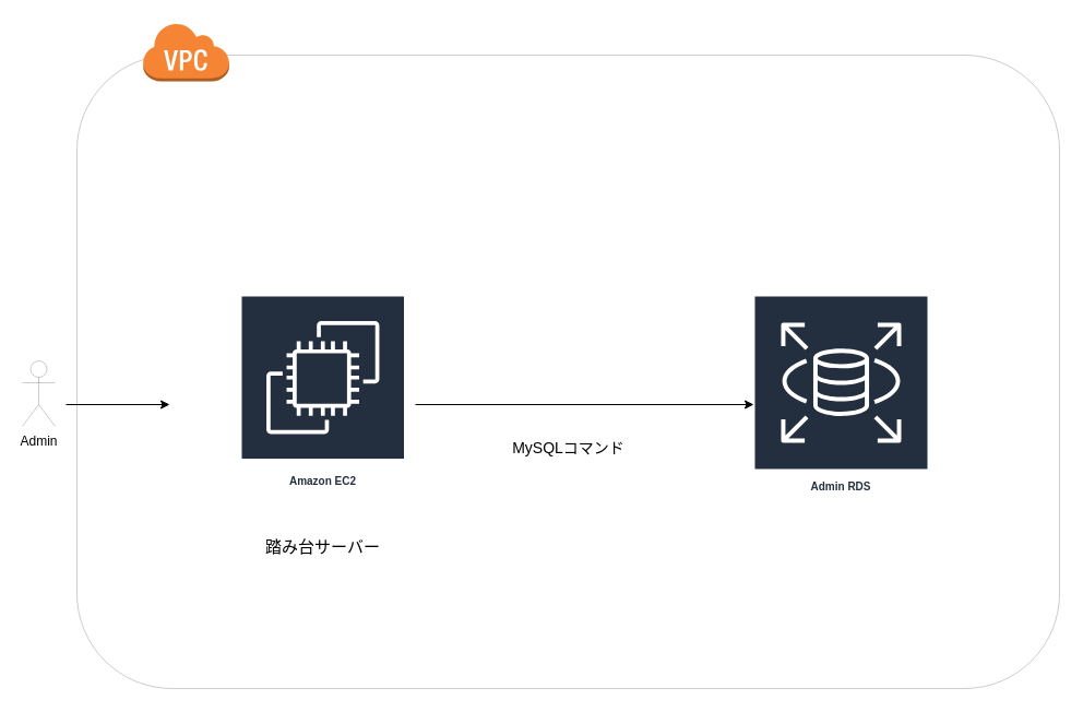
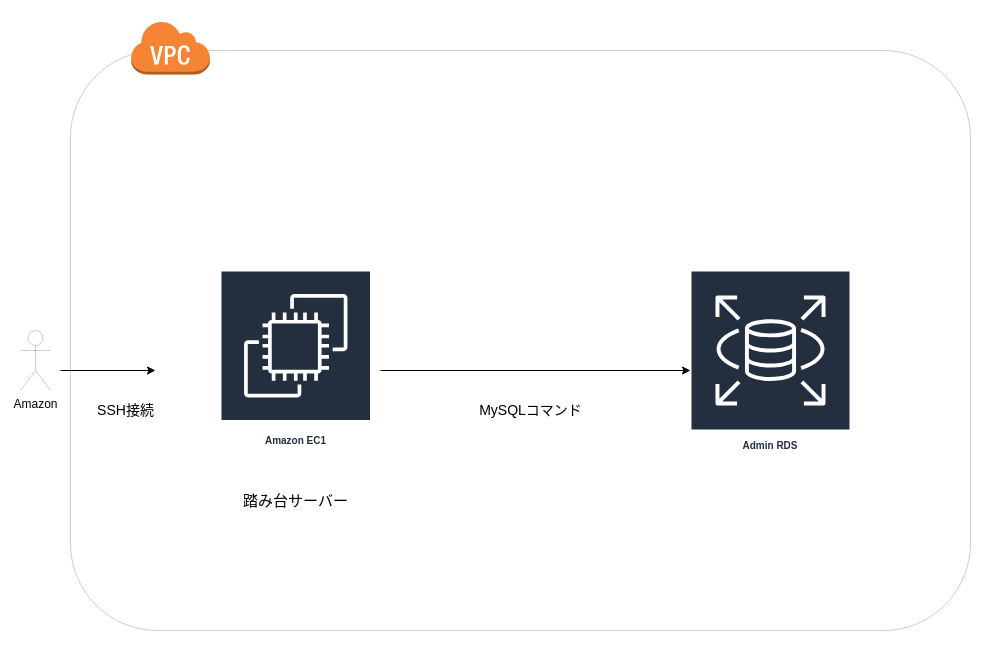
- <mxCell id="3" value="Admin&lt;br&gt;" style="shape=umlActor;verticalLabelPosition=bottom;verticalAlign=top;html=1;outlineConnect=0;opacity=20;" parent="1" vertex="1"><mxGeometry x="20" y="330" width="30" height="60" as="geometry" /></mxCell>
+ <mxCell id="3" value="Amazon&lt;br&gt;" style="shape=umlActor;verticalLabelPosition=bottom;verticalAlign=top;html=1;outlineConnect=0;opacity=20;" parent="1" vertex="1"><mxGeometry x="20" y="330" width="30" height="60" as="geometry" /></mxCell>
+ <mxCell id="11" value="&lt;font style=&quot;font-size: 14px&quot;&gt;SSH接続&lt;/font&gt;" style="text;html=1;resizable=0;autosize=1;align=center;verticalAlign=middle;points=[];fillColor=none;strokeColor=none;rounded=0;" vertex="1" parent="1"><mxGeometry x="90" y="400" width="70" height="20" as="geometry" /></mxCell>
- <mxCell id="9" value="&lt;font style=&quot;font-size: 14px&quot;&gt;MySQLコマンド&lt;/font&gt;" style="text;html=1;resizable=0;autosize=1;align=center;verticalAlign=middle;points=[];fillColor=none;strokeColor=none;rounded=0;" vertex="1" parent="1"><mxGeometry x="460" y="400" width="120" height="20" as="geometry" /></mxCell>
+ <mxCell id="9" value="&lt;font style=&quot;font-size: 14px&quot;&gt;MySQLコマンド&lt;/font&gt;" style="text;html=1;resizable=0;autosize=1;align=center;verticalAlign=middle;points=[];fillColor=none;strokeColor=none;rounded=0;" vertex="1" parent="1"><mxGeometry x="470" y="400" width="120" height="20" as="geometry" /></mxCell>
- <mxCell id="5" value="Amazon EC2" style="outlineConnect=0;fontColor=#232F3E;gradientColor=none;strokeColor=#ffffff;fillColor=#232F3E;dashed=0;verticalLabelPosition=middle;verticalAlign=bottom;align=center;html=1;whiteSpace=wrap;fontSize=10;fontStyle=1;spacing=3;shape=mxgraph.aws4.productIcon;prIcon=mxgraph.aws4.ec2;" vertex="1" parent="1"><mxGeometry x="220" y="270" width="150.5" height="180" as="geometry" /></mxCell>
+ <mxCell id="5" value="Amazon EC1" style="outlineConnect=0;fontColor=#232F3E;gradientColor=none;strokeColor=#ffffff;fillColor=#232F3E;dashed=0;verticalLabelPosition=middle;verticalAlign=bottom;align=center;html=1;whiteSpace=wrap;fontSize=10;fontStyle=1;spacing=3;shape=mxgraph.aws4.productIcon;prIcon=mxgraph.aws4.ec2;" vertex="1" parent="1"><mxGeometry x="220" y="270" width="150.5" height="180" as="geometry" /></mxCell>
